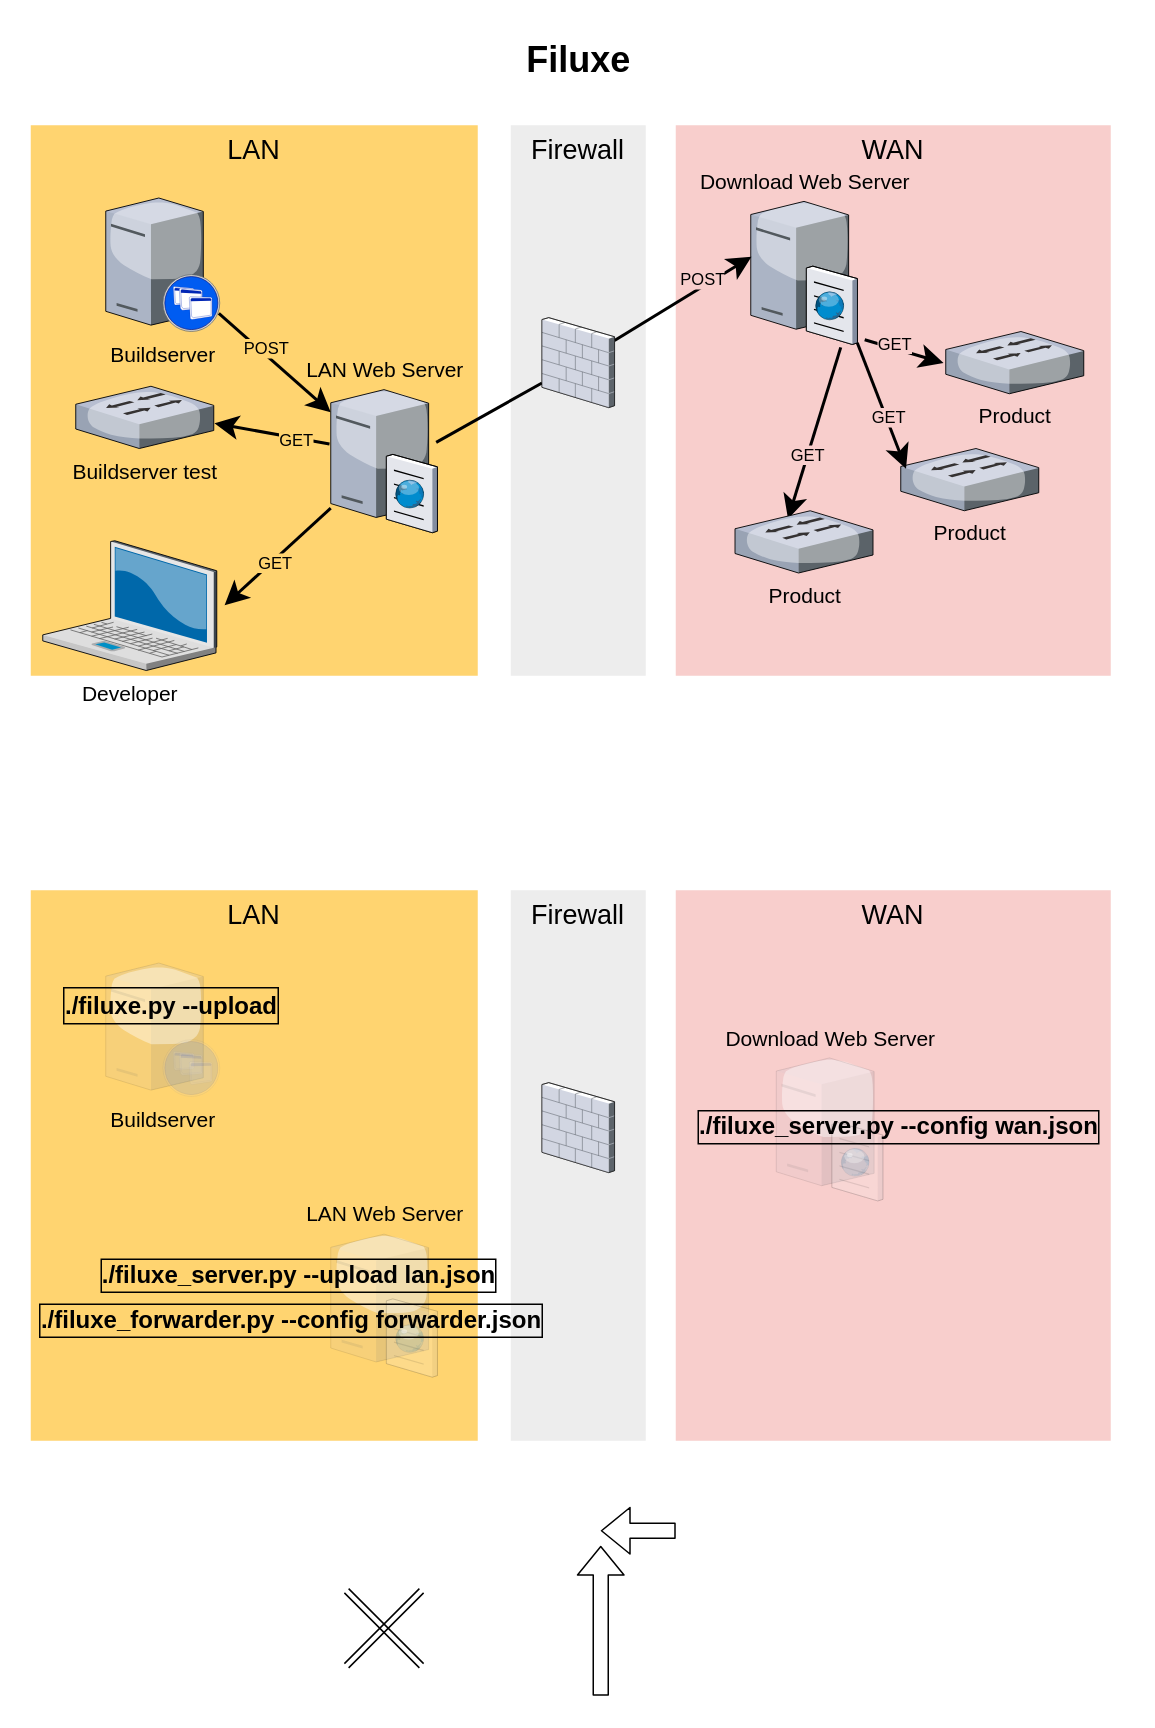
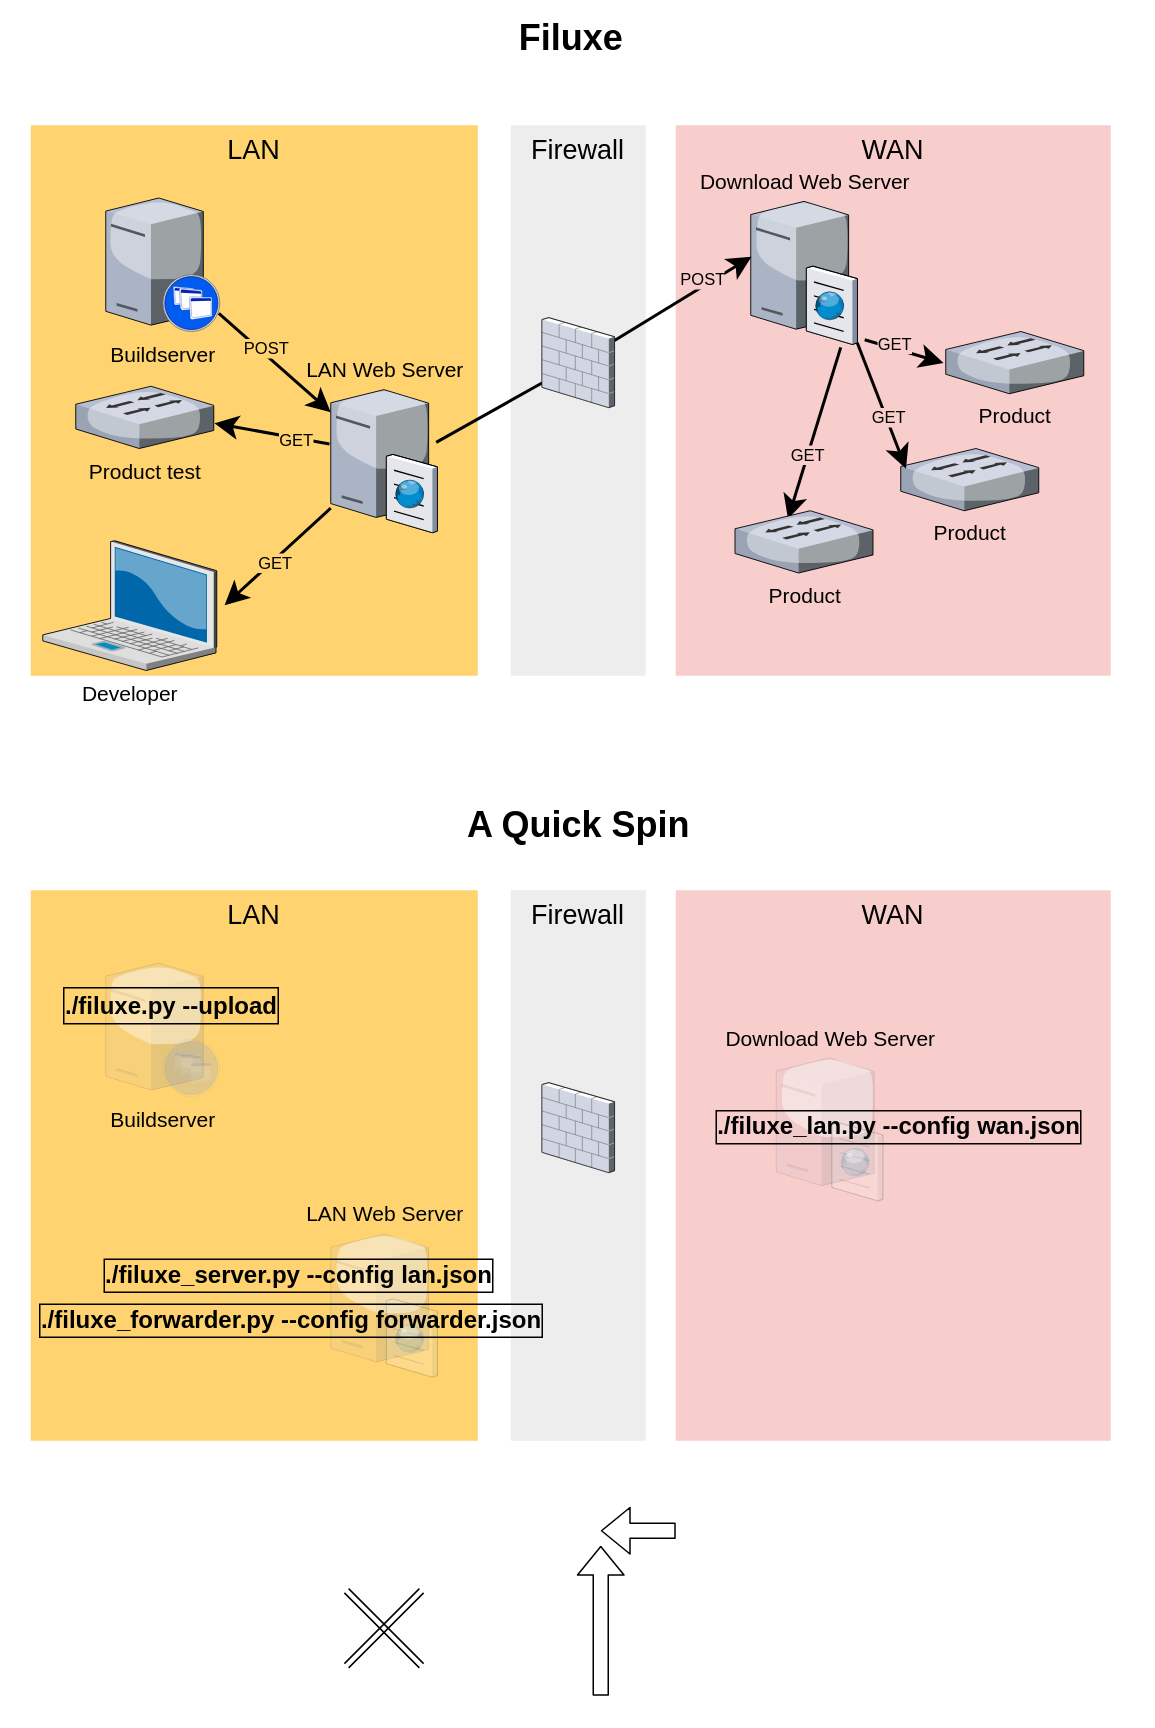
- <mxCell id="19" value="Filuxe" style="text;strokeColor=none;fillColor=none;html=1;fontSize=24;fontStyle=1;verticalAlign=middle;align=center;" parent="1" vertex="1"><mxGeometry x="190" y="20" width="390" height="40" as="geometry" /></mxCell>
+ <mxCell id="19" value="Filuxe" style="text;strokeColor=none;fillColor=none;html=1;fontSize=24;fontStyle=1;verticalAlign=middle;align=center;" parent="1" vertex="1"><mxGeometry x="185" y="5" width="390" height="40" as="geometry" /></mxCell>
- <mxCell id="29" value="Buildserver test" style="verticalLabelPosition=bottom;aspect=fixed;html=1;verticalAlign=top;strokeColor=none;shape=mxgraph.citrix.switch;fillColor=#66B2FF;gradientColor=#0066CC;fontSize=14;" parent="1" vertex="1"><mxGeometry x="50" y="257" width="92" height="41.5" as="geometry" /></mxCell>
+ <mxCell id="29" value="Product test" style="verticalLabelPosition=bottom;aspect=fixed;html=1;verticalAlign=top;strokeColor=none;shape=mxgraph.citrix.switch;fillColor=#66B2FF;gradientColor=#0066CC;fontSize=14;" parent="1" vertex="1"><mxGeometry x="50" y="257" width="92" height="41.5" as="geometry" /></mxCell>
+ <mxCell id="38" value="A Quick Spin" style="text;strokeColor=none;fillColor=none;html=1;fontSize=24;fontStyle=1;verticalAlign=middle;align=center;" vertex="1" parent="1"><mxGeometry x="190" y="530" width="390" height="40" as="geometry" /></mxCell>
- <mxCell id="45" value="&lt;font style=&quot;font-size: 16px&quot;&gt;./filuxe_server.py --config wan.json&lt;/font&gt;" style="text;html=1;strokeColor=none;fillColor=none;align=center;verticalAlign=middle;whiteSpace=wrap;rounded=0;opacity=10;fontSize=17;fontStyle=1;fontColor=#000000;labelBackgroundColor=none;labelBorderColor=#000000;fontFamily=Helvetica;" vertex="1" parent="1"><mxGeometry x="450" y="741.25" width="298" height="20" as="geometry" /></mxCell>
+ <mxCell id="45" value="&lt;font style=&quot;font-size: 16px&quot;&gt;./filuxe_lan.py --config wan.json&lt;/font&gt;" style="text;html=1;strokeColor=none;fillColor=none;align=center;verticalAlign=middle;whiteSpace=wrap;rounded=0;opacity=10;fontSize=17;fontStyle=1;fontColor=#000000;labelBackgroundColor=none;labelBorderColor=#000000;fontFamily=Helvetica;" vertex="1" parent="1"><mxGeometry x="450" y="741.25" width="298" height="20" as="geometry" /></mxCell>
- <mxCell id="43" value="&lt;font style=&quot;font-size: 16px&quot;&gt;./filuxe_server.py --upload lan.json&lt;/font&gt;" style="text;html=1;strokeColor=none;fillColor=none;align=center;verticalAlign=middle;whiteSpace=wrap;rounded=0;opacity=10;fontSize=17;fontStyle=1;fontColor=#000000;labelBackgroundColor=none;labelBorderColor=#000000;fontFamily=Helvetica;" vertex="1" parent="1"><mxGeometry x="50" y="840" width="298" height="20" as="geometry" /></mxCell>
+ <mxCell id="43" value="&lt;font style=&quot;font-size: 16px&quot;&gt;./filuxe_server.py --config lan.json&lt;/font&gt;" style="text;html=1;strokeColor=none;fillColor=none;align=center;verticalAlign=middle;whiteSpace=wrap;rounded=0;opacity=10;fontSize=17;fontStyle=1;fontColor=#000000;labelBackgroundColor=none;labelBorderColor=#000000;fontFamily=Helvetica;" vertex="1" parent="1"><mxGeometry x="50" y="840" width="298" height="20" as="geometry" /></mxCell>
